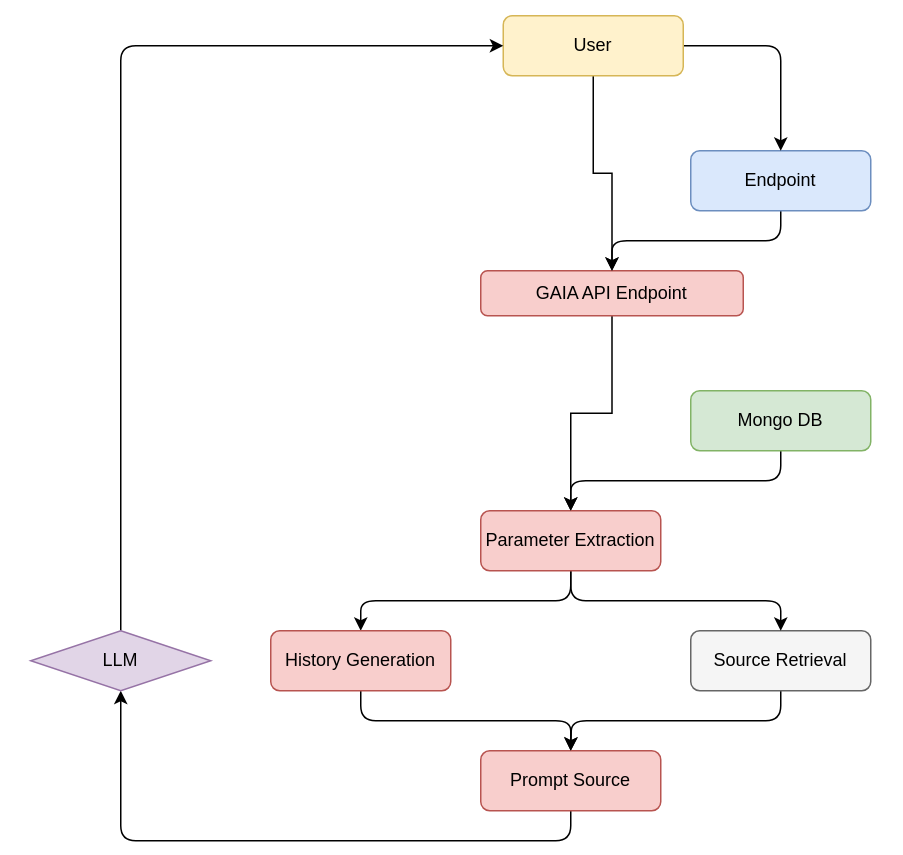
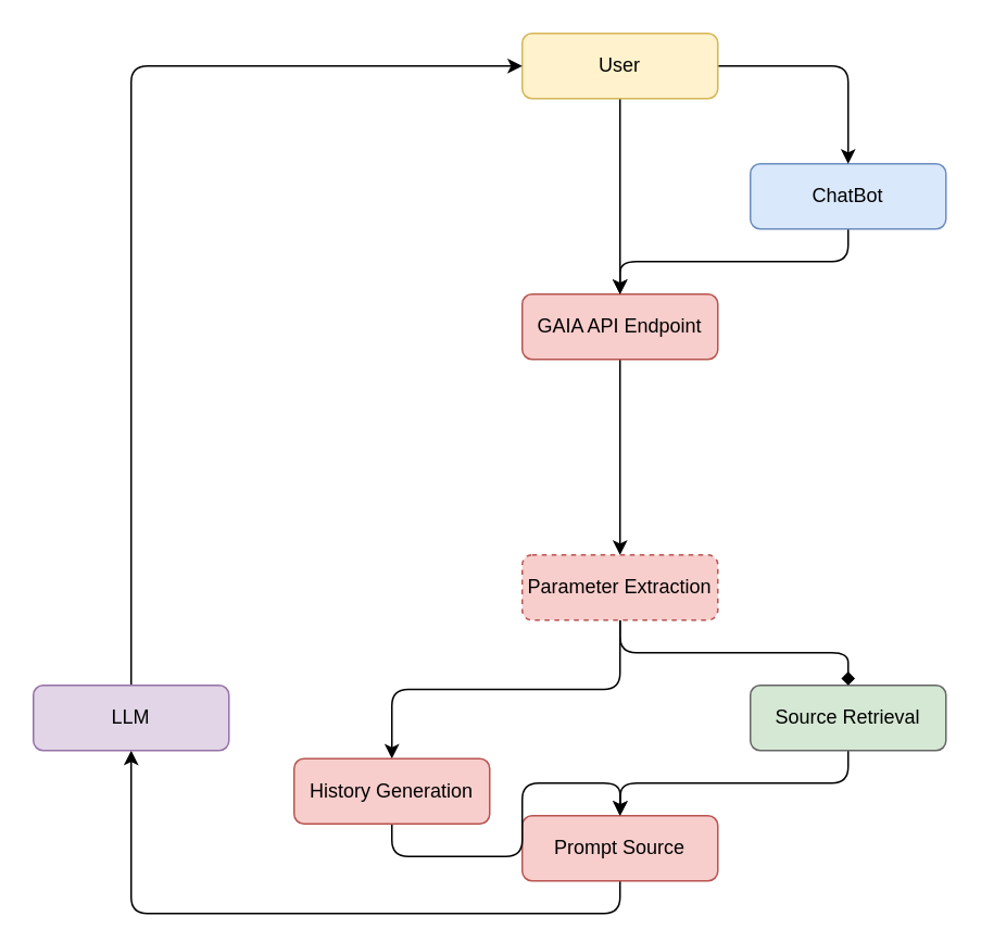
- <mxCell id="8" value="User" style="rounded=1;whiteSpace=wrap;html=1;fillColor=#fff2cc;strokeColor=#d6b656;fontColor=#000000;" parent="1" vertex="1"><mxGeometry x="335" y="10" width="120" height="40" as="geometry" /></mxCell>
+ <mxCell id="8" value="User" style="rounded=1;whiteSpace=wrap;html=1;fillColor=#fff2cc;strokeColor=#d6b656;fontColor=#000000;" parent="1" vertex="1"><mxGeometry x="320" y="20" width="120" height="40" as="geometry" /></mxCell>
- <mxCell id="5" value="Endpoint" style="rounded=1;whiteSpace=wrap;html=1;fillColor=#dae8fc;strokeColor=#6c8ebf;fontColor=#000000;" parent="1" vertex="1"><mxGeometry x="460" y="100" width="120" height="40" as="geometry" /></mxCell>
+ <mxCell id="5" value="ChatBot" style="rounded=1;whiteSpace=wrap;html=1;fillColor=#dae8fc;strokeColor=#6c8ebf;fontColor=#000000;" parent="1" vertex="1"><mxGeometry x="460" y="100" width="120" height="40" as="geometry" /></mxCell>
- <mxCell id="3" value="GAIA API Endpoint" style="rounded=1;whiteSpace=wrap;html=1;fillColor=#f8cecc;strokeColor=#b85450;fontColor=#000000;" parent="1" vertex="1"><mxGeometry x="320" y="180" width="175" height="30" as="geometry" /></mxCell>
+ <mxCell id="3" value="GAIA API Endpoint" style="rounded=1;whiteSpace=wrap;html=1;fillColor=#f8cecc;strokeColor=#b85450;fontColor=#000000;" parent="1" vertex="1"><mxGeometry x="320" y="180" width="120" height="40" as="geometry" /></mxCell>
- <mxCell id="21" value="Mongo DB" style="rounded=1;whiteSpace=wrap;html=1;fillColor=#d5e8d4;strokeColor=#82b366;fontColor=#000000;" parent="1" vertex="1"><mxGeometry x="460" y="260" width="120" height="40" as="geometry" /></mxCell>
- <mxCell id="20" style="edgeStyle=orthogonalEdgeStyle;rounded=1;orthogonalLoop=1;jettySize=auto;html=1;exitX=0.5;exitY=1;exitDx=0;exitDy=0;entryX=0.5;entryY=0;entryDx=0;entryDy=0;curved=0;fontColor=#000000;" parent="1" source="21" target="15" edge="1"><mxGeometry relative="1" as="geometry" /></mxCell>
- <mxCell id="15" value="Parameter Extraction" style="rounded=1;whiteSpace=wrap;html=1;fillColor=#f8cecc;strokeColor=#b85450;fontColor=#000000;" parent="1" vertex="1"><mxGeometry x="320" y="340" width="120" height="40" as="geometry" /></mxCell>
+ <mxCell id="15" value="Parameter Extraction" style="rounded=1;whiteSpace=wrap;html=1;fillColor=#f8cecc;strokeColor=#b85450;fontColor=#000000;dashed=1;" parent="1" vertex="1"><mxGeometry x="320" y="340" width="120" height="40" as="geometry" /></mxCell>
- <mxCell id="14" style="edgeStyle=orthogonalEdgeStyle;rounded=1;orthogonalLoop=1;jettySize=auto;html=1;exitX=0.5;exitY=1;exitDx=0;exitDy=0;entryX=0.5;entryY=0;entryDx=0;entryDy=0;curved=0;fontColor=#000000;" parent="1" source="15" target="10" edge="1"><mxGeometry relative="1" as="geometry" /></mxCell>
+ <mxCell id="14" style="edgeStyle=orthogonalEdgeStyle;rounded=1;orthogonalLoop=1;jettySize=auto;html=1;exitX=0.5;exitY=1;exitDx=0;exitDy=0;entryX=0.5;entryY=0;entryDx=0;entryDy=0;curved=0;fontColor=#000000;endArrow=diamond;" parent="1" source="15" target="10" edge="1"><mxGeometry relative="1" as="geometry" /></mxCell>
- <mxCell id="17" value="LLM" style="rhombus;whiteSpace=wrap;html=1;fillColor=#e1d5e7;strokeColor=#9673a6;fontColor=#000000;" parent="1" vertex="1"><mxGeometry x="20" y="420" width="120" height="40" as="geometry" /></mxCell>
+ <mxCell id="17" value="LLM" style="rounded=1;whiteSpace=wrap;html=1;fillColor=#e1d5e7;strokeColor=#9673a6;fontColor=#000000;" parent="1" vertex="1"><mxGeometry x="20" y="420" width="120" height="40" as="geometry" /></mxCell>
- <mxCell id="19" value="History Generation" style="rounded=1;whiteSpace=wrap;html=1;fillColor=#f8cecc;strokeColor=#b85450;fontColor=#000000;" parent="1" vertex="1"><mxGeometry x="180" y="420" width="120" height="40" as="geometry" /></mxCell>
+ <mxCell id="19" value="History Generation" style="rounded=1;whiteSpace=wrap;html=1;fillColor=#f8cecc;strokeColor=#b85450;fontColor=#000000;" parent="1" vertex="1"><mxGeometry x="180" y="465" width="120" height="40" as="geometry" /></mxCell>
- <mxCell id="10" value="Source Retrieval" style="rounded=1;whiteSpace=wrap;html=1;fillColor=#f5f5f5;fontColor=#000000;strokeColor=#666666;" parent="1" vertex="1"><mxGeometry x="460" y="420" width="120" height="40" as="geometry" /></mxCell>
+ <mxCell id="10" value="Source Retrieval" style="rounded=1;whiteSpace=wrap;html=1;fillColor=#d5e8d4;fontColor=#000000;strokeColor=#666666;" parent="1" vertex="1"><mxGeometry x="460" y="420" width="120" height="40" as="geometry" /></mxCell>
